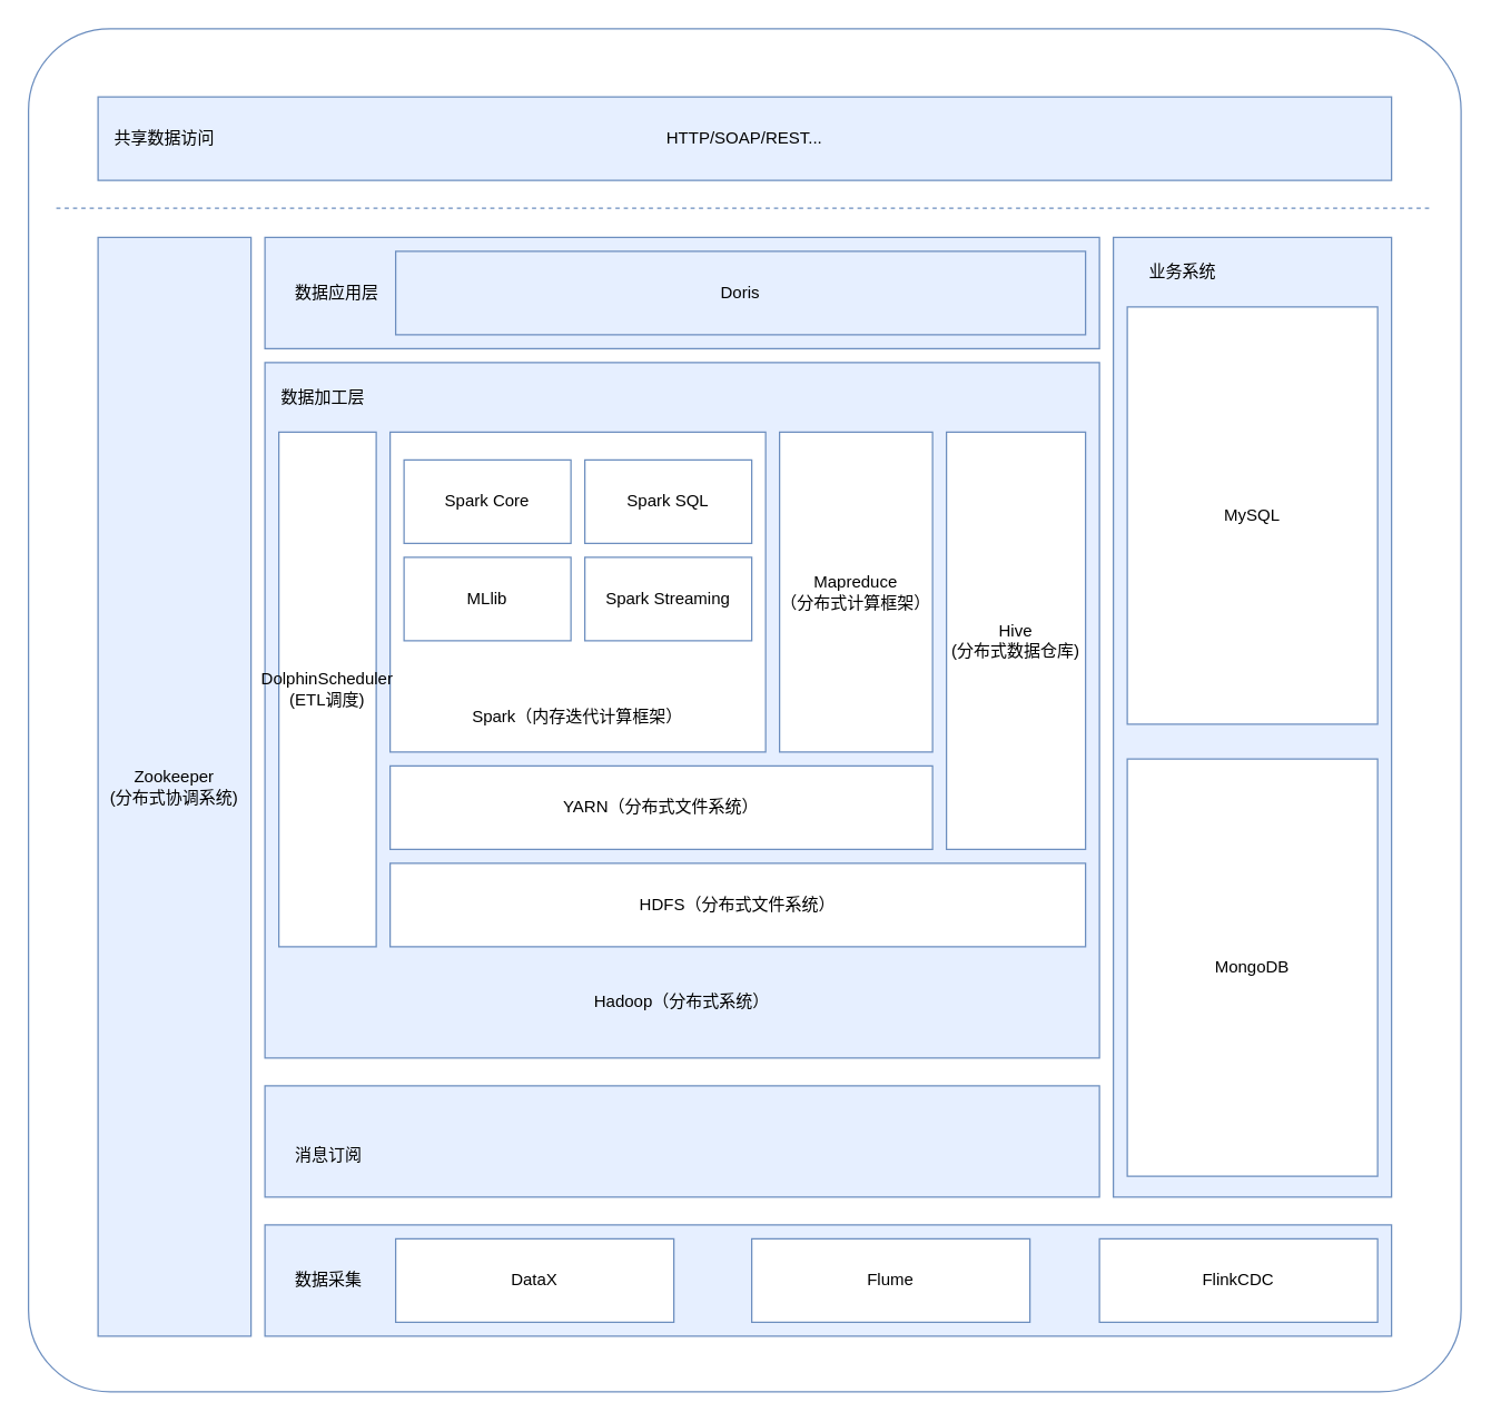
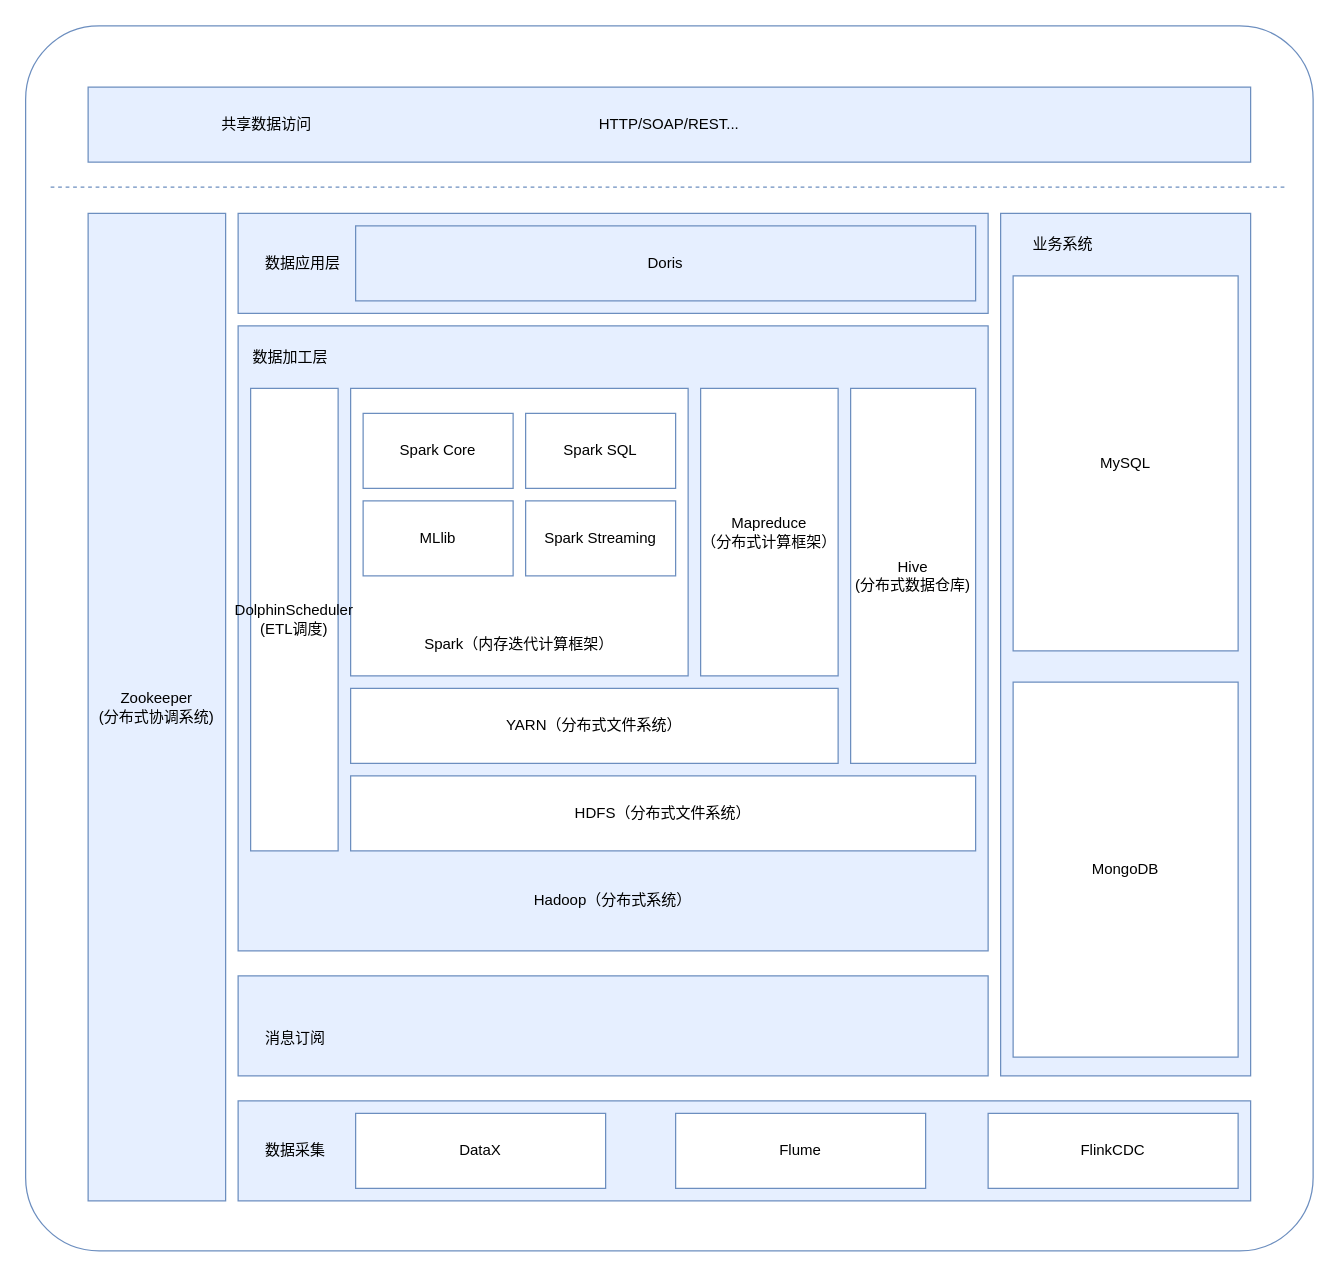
- <mxCell id="33" value="共享数据访问" style="text;html=1;strokeColor=none;fillColor=none;align=left;verticalAlign=middle;whiteSpace=wrap;rounded=0;" vertex="1" parent="1"><mxGeometry x="80" y="84" width="80" height="30" as="geometry" /></mxCell>
+ <mxCell id="33" value="共享数据访问" style="text;html=1;strokeColor=none;fillColor=none;align=left;verticalAlign=middle;whiteSpace=wrap;rounded=0;" vertex="1" parent="1"><mxGeometry x="175" y="84" width="80" height="30" as="geometry" /></mxCell>
